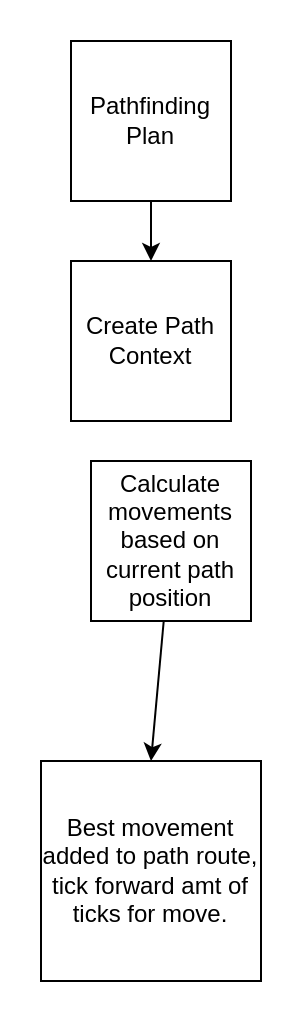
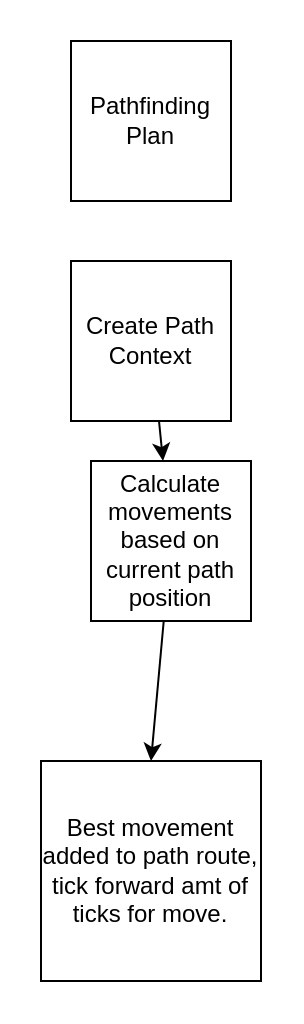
- <mxCell id="2" style="edgeStyle=none;html=1;" edge="1" parent="1" source="3" target="5"><mxGeometry relative="1" as="geometry"><mxPoint x="75" y="170" as="targetPoint" /></mxGeometry></mxCell>
+ <mxCell id="4" style="edgeStyle=none;html=1;" edge="1" parent="1" source="5" target="7"><mxGeometry relative="1" as="geometry"><mxPoint x="75" y="260" as="targetPoint" /></mxGeometry></mxCell>
